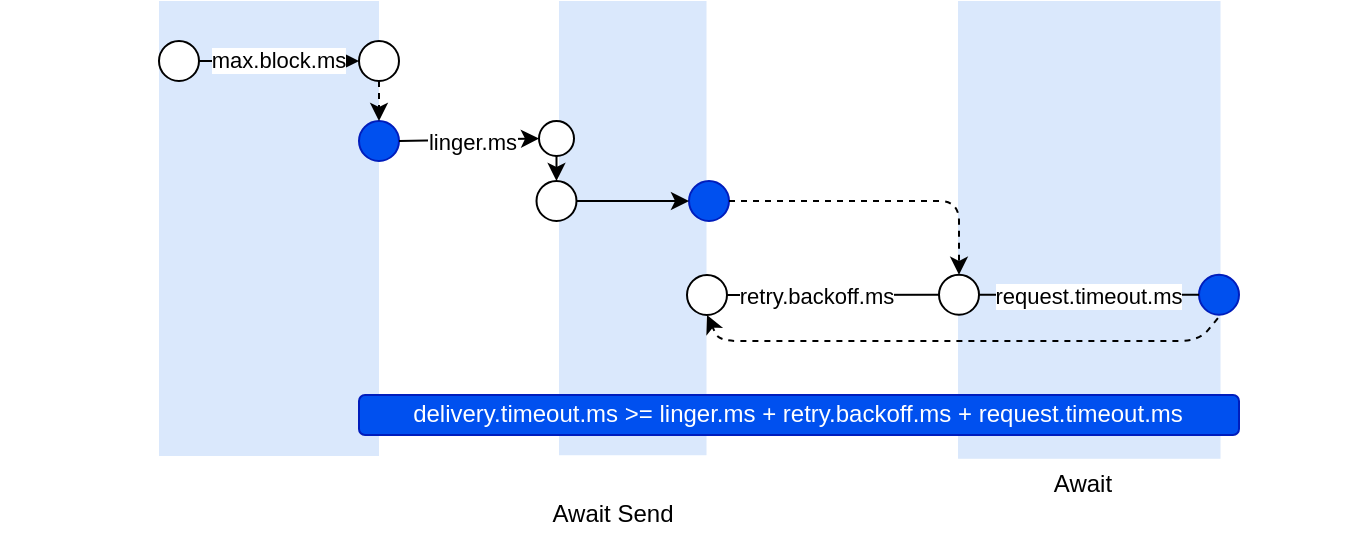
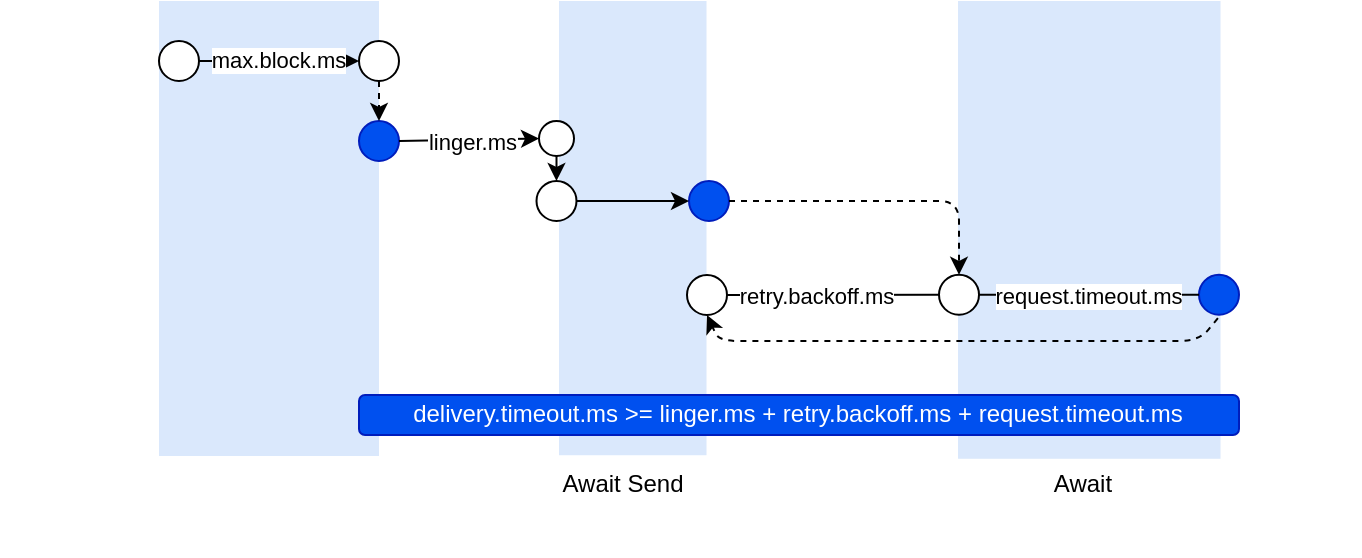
- <mxCell id="13" value="Await Send" style="text;html=1;strokeColor=none;fillColor=none;align=center;verticalAlign=middle;whiteSpace=wrap;rounded=0;" vertex="1" parent="1"><mxGeometry x="274" y="242" width="65" height="30" as="geometry" /></mxCell>
+ <mxCell id="13" value="Await Send" style="text;html=1;strokeColor=none;fillColor=none;align=center;verticalAlign=middle;whiteSpace=wrap;rounded=0;" vertex="1" parent="1"><mxGeometry x="279" y="227" width="65" height="30" as="geometry" /></mxCell>
